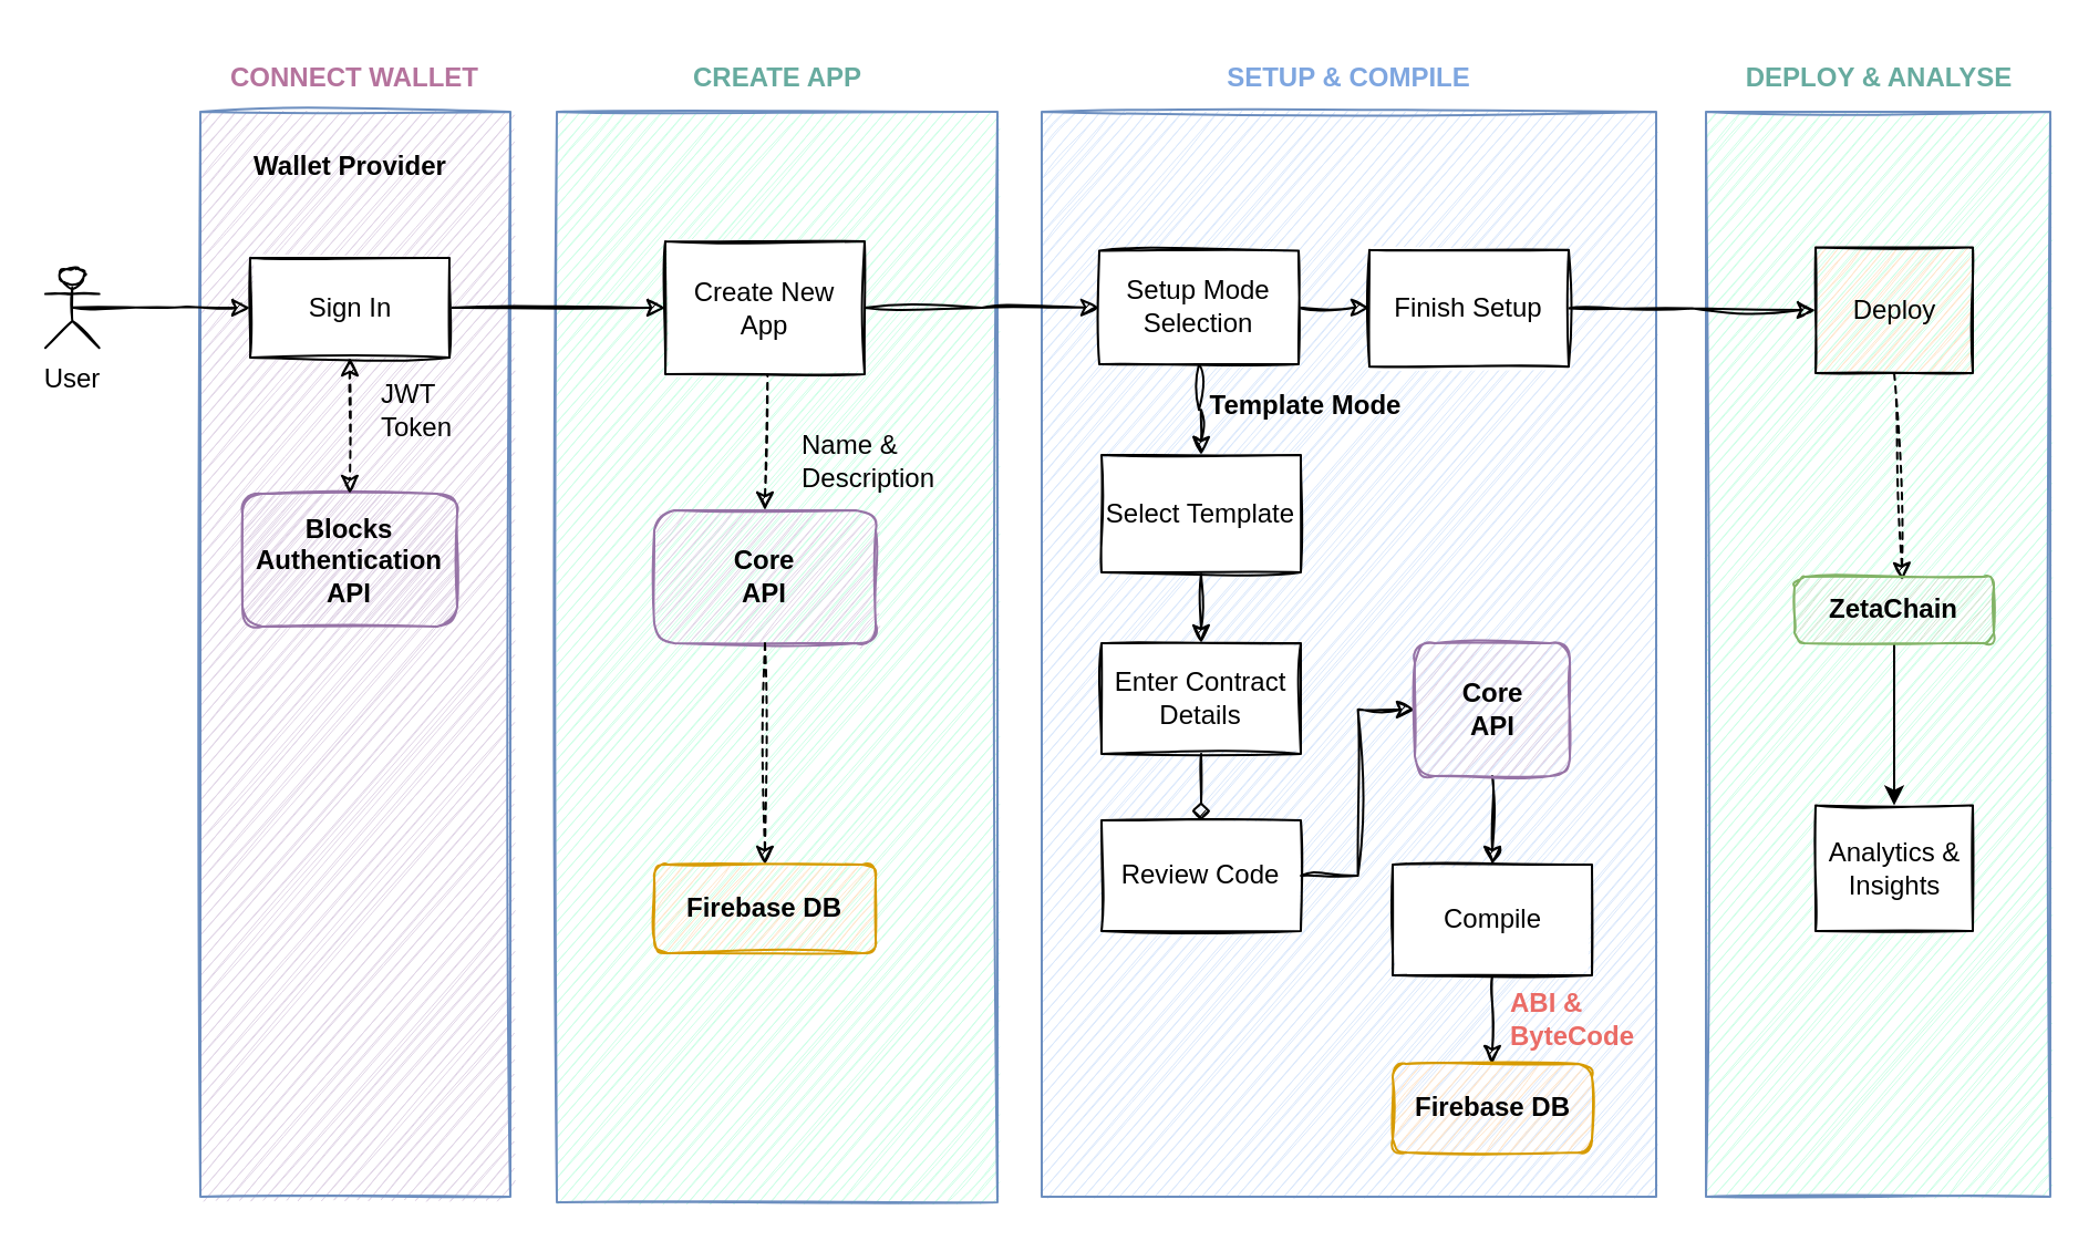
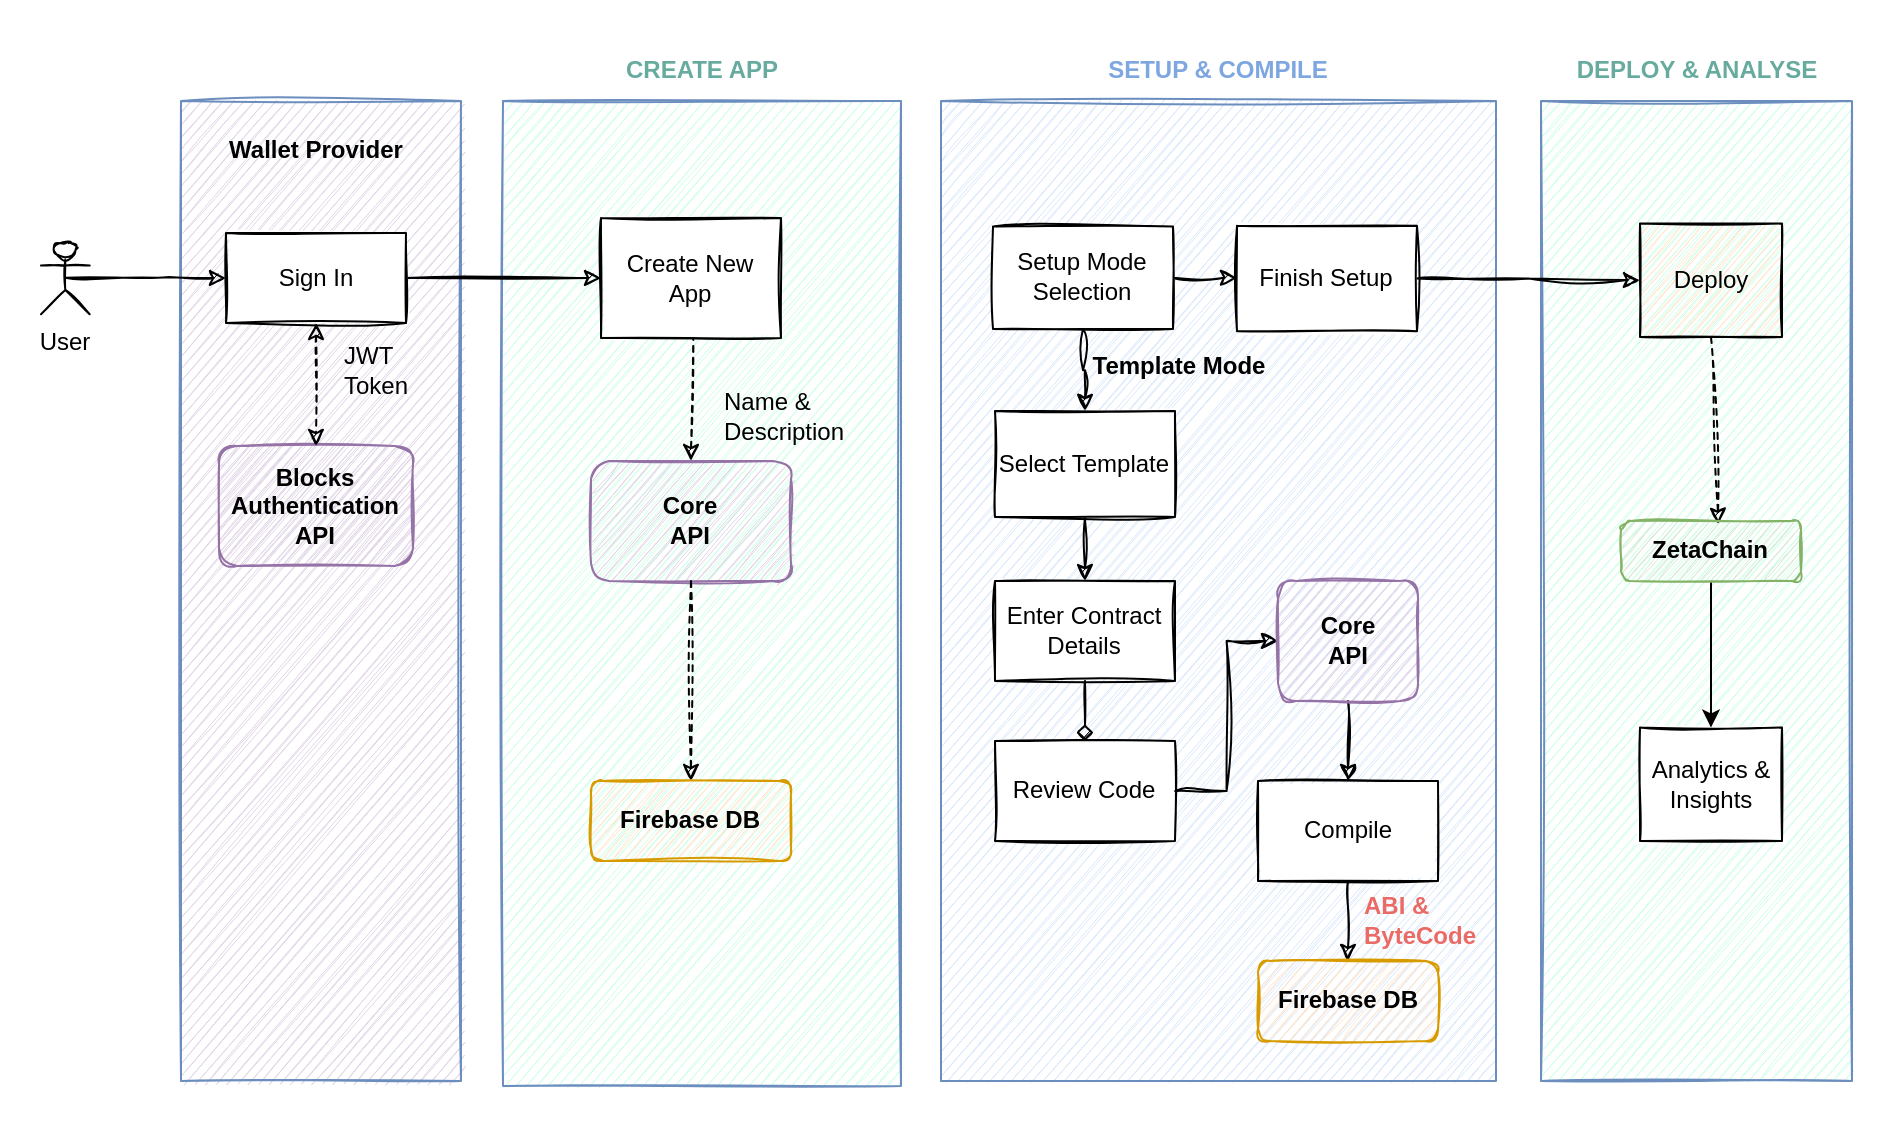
- <mxCell id="26" value="CONNECT WALLET" style="text;html=1;strokeColor=none;fillColor=none;align=center;verticalAlign=middle;whiteSpace=wrap;rounded=0;fontStyle=1;sketch=1;fontColor=#B5739D;" parent="1" vertex="1"><mxGeometry x="95" y="20" width="130" height="30" as="geometry" /></mxCell>
- <mxCell id="10" style="edgeStyle=orthogonalEdgeStyle;rounded=0;orthogonalLoop=1;jettySize=auto;html=1;exitX=1;exitY=0.5;exitDx=0;exitDy=0;entryX=0;entryY=0.5;entryDx=0;entryDy=0;sketch=1;curveFitting=1;jiggle=2;" parent="1" source="11" target="18" edge="1"><mxGeometry relative="1" as="geometry" /></mxCell>
